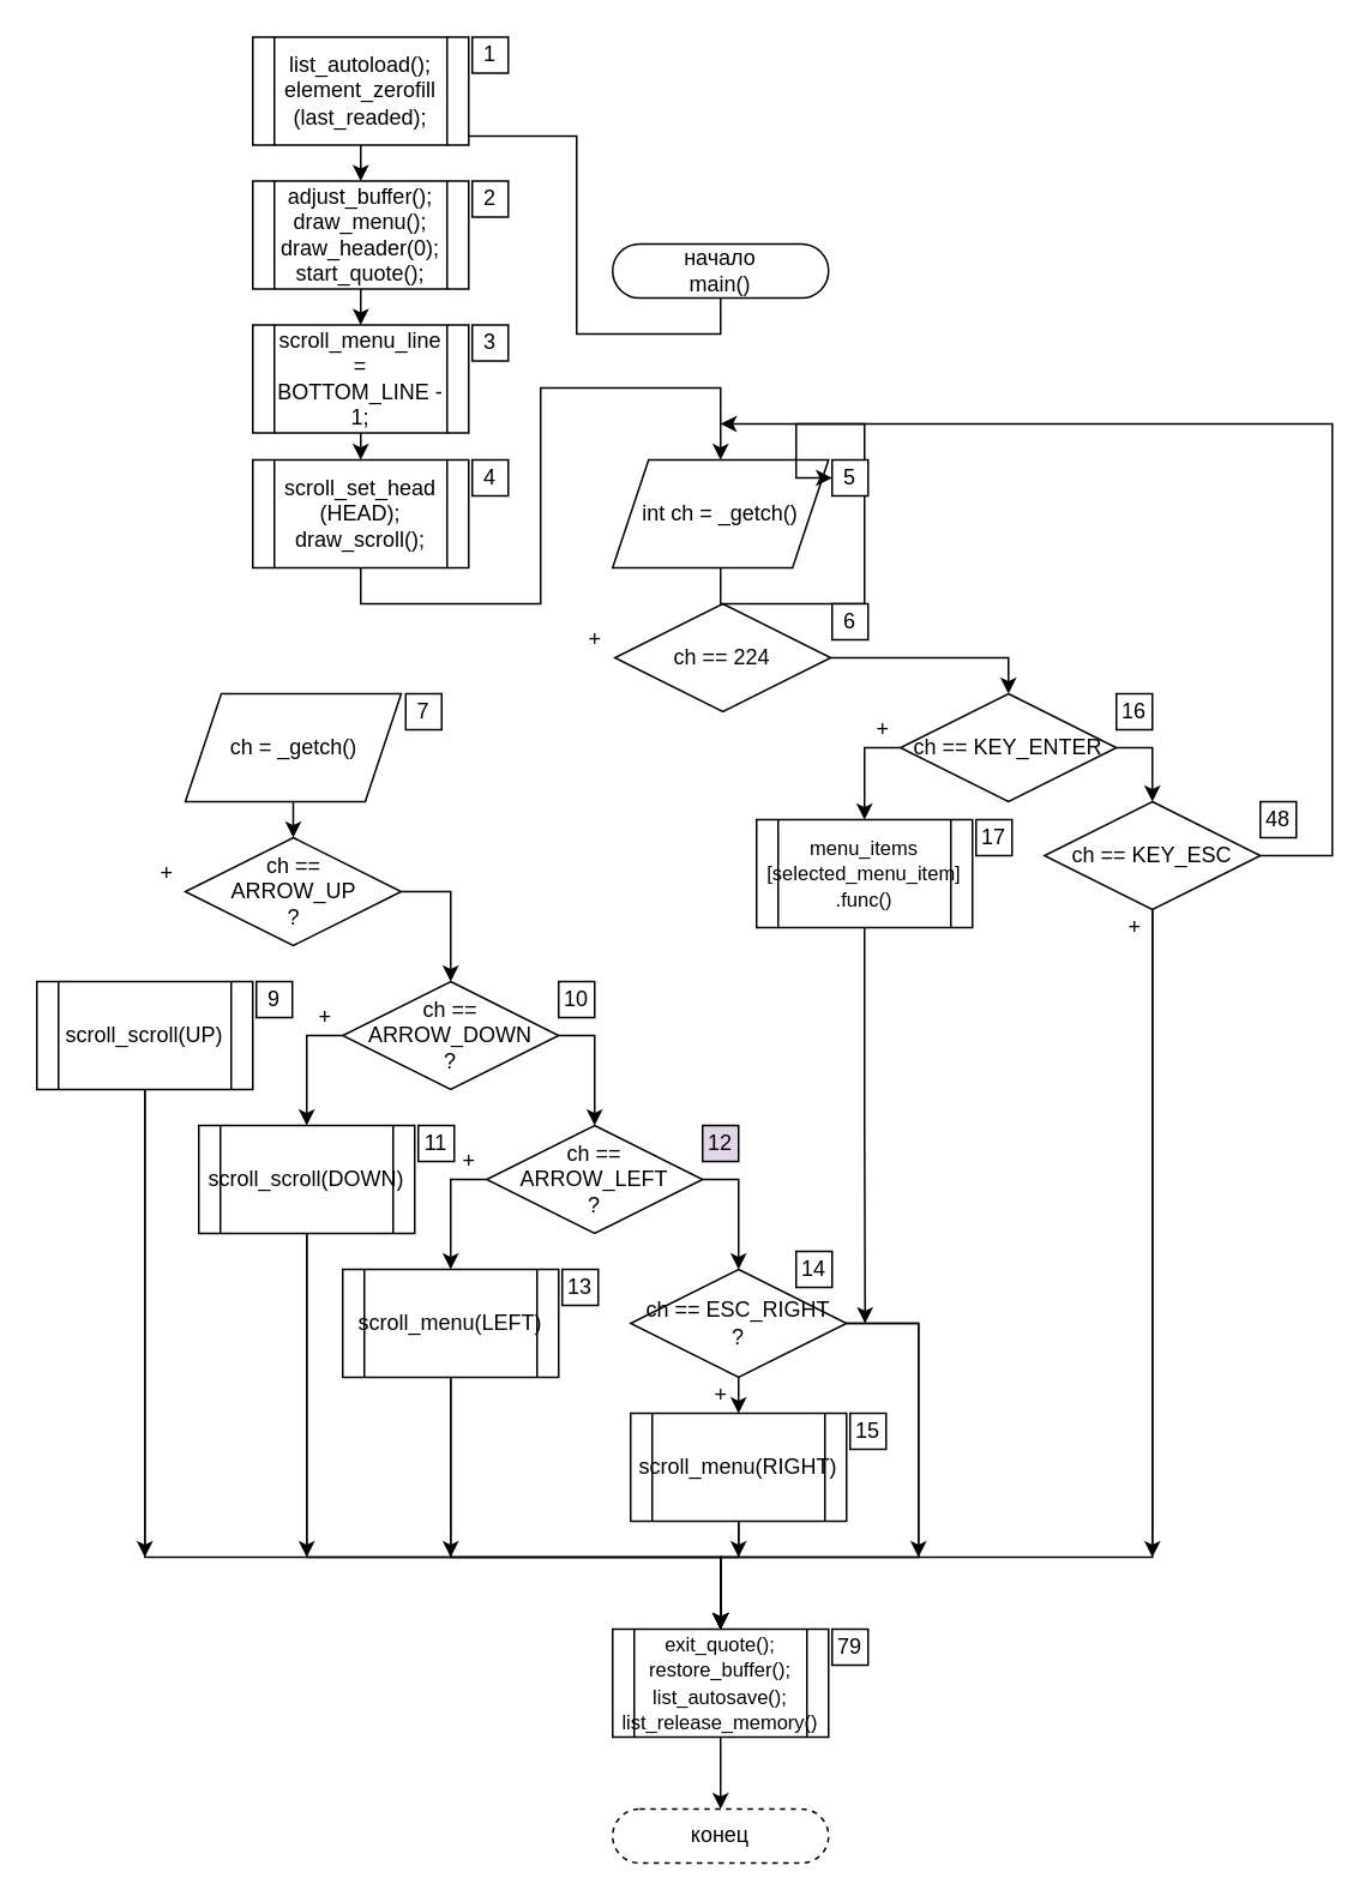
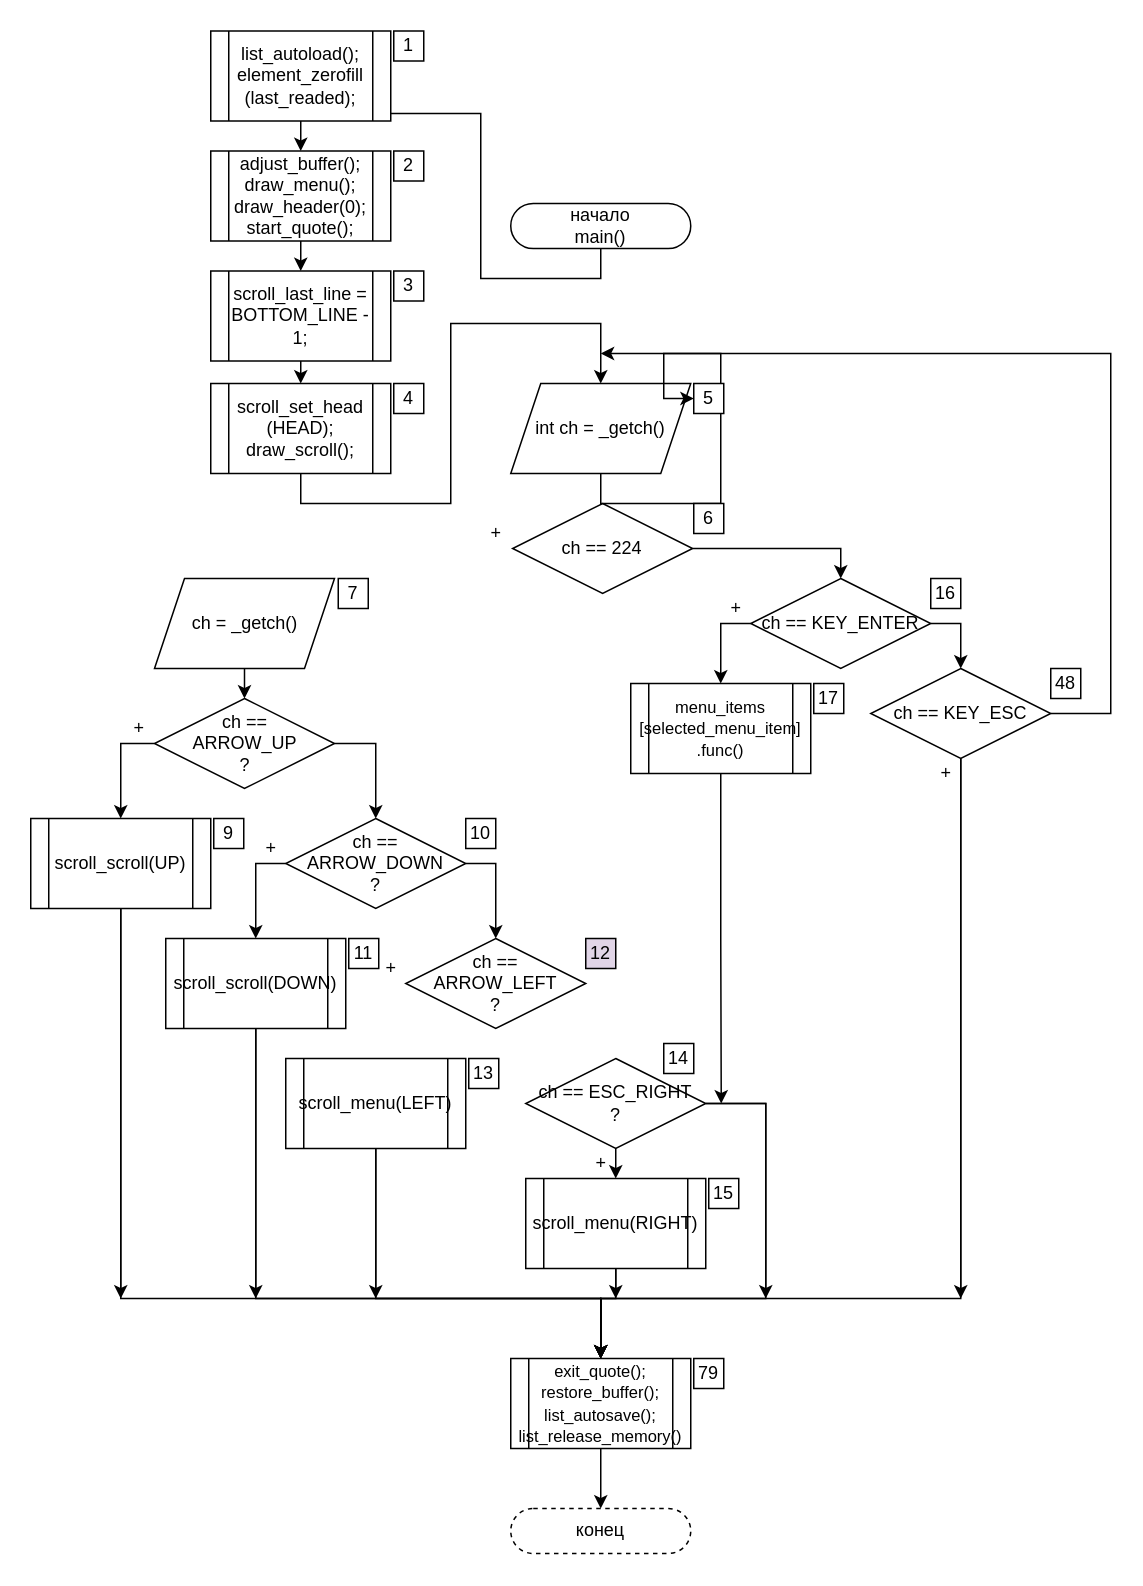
- <mxCell id="39" value="scroll_menu_line = BOTTOM_LINE - 1;" style="shape=process;whiteSpace=wrap;html=1;backgroundOutline=1;fontFamily=Helvetica;fontSize=12;fontColor=#000000;align=center;strokeColor=#000000;fillColor=#ffffff;" parent="1" vertex="1"><mxGeometry x="140" y="180" width="120" height="60" as="geometry" /></mxCell>
+ <mxCell id="39" value="scroll_last_line = BOTTOM_LINE - 1;" style="shape=process;whiteSpace=wrap;html=1;backgroundOutline=1;fontFamily=Helvetica;fontSize=12;fontColor=#000000;align=center;strokeColor=#000000;fillColor=#ffffff;" parent="1" vertex="1"><mxGeometry x="140" y="180" width="120" height="60" as="geometry" /></mxCell>
+ <mxCell id="23" style="edgeStyle=orthogonalEdgeStyle;rounded=0;orthogonalLoop=1;jettySize=auto;html=1;exitX=0;exitY=0.5;exitDx=0;exitDy=0;entryX=0.5;entryY=0;entryDx=0;entryDy=0;" parent="1" source="8" target="41" edge="1"><mxGeometry relative="1" as="geometry"><mxPoint x="40" y="545" as="targetPoint" /><Array as="points"><mxPoint x="80" y="495" /></Array></mxGeometry></mxCell>
- <mxCell id="19" style="edgeStyle=orthogonalEdgeStyle;rounded=0;orthogonalLoop=1;jettySize=auto;html=1;exitX=0;exitY=0.5;exitDx=0;exitDy=0;entryX=0.5;entryY=0;entryDx=0;entryDy=0;" parent="1" source="12" target="45" edge="1"><mxGeometry relative="1" as="geometry"><Array as="points"><mxPoint x="250" y="655" /><mxPoint x="250" y="705" /></Array><mxPoint x="320" y="705" as="targetPoint" /></mxGeometry></mxCell>
- <mxCell id="20" style="edgeStyle=orthogonalEdgeStyle;rounded=0;orthogonalLoop=1;jettySize=auto;html=1;exitX=1;exitY=0.5;exitDx=0;exitDy=0;entryX=0.5;entryY=0;entryDx=0;entryDy=0;" parent="1" source="12" target="15" edge="1"><mxGeometry relative="1" as="geometry"><Array as="points"><mxPoint x="410" y="655" /></Array></mxGeometry></mxCell>
